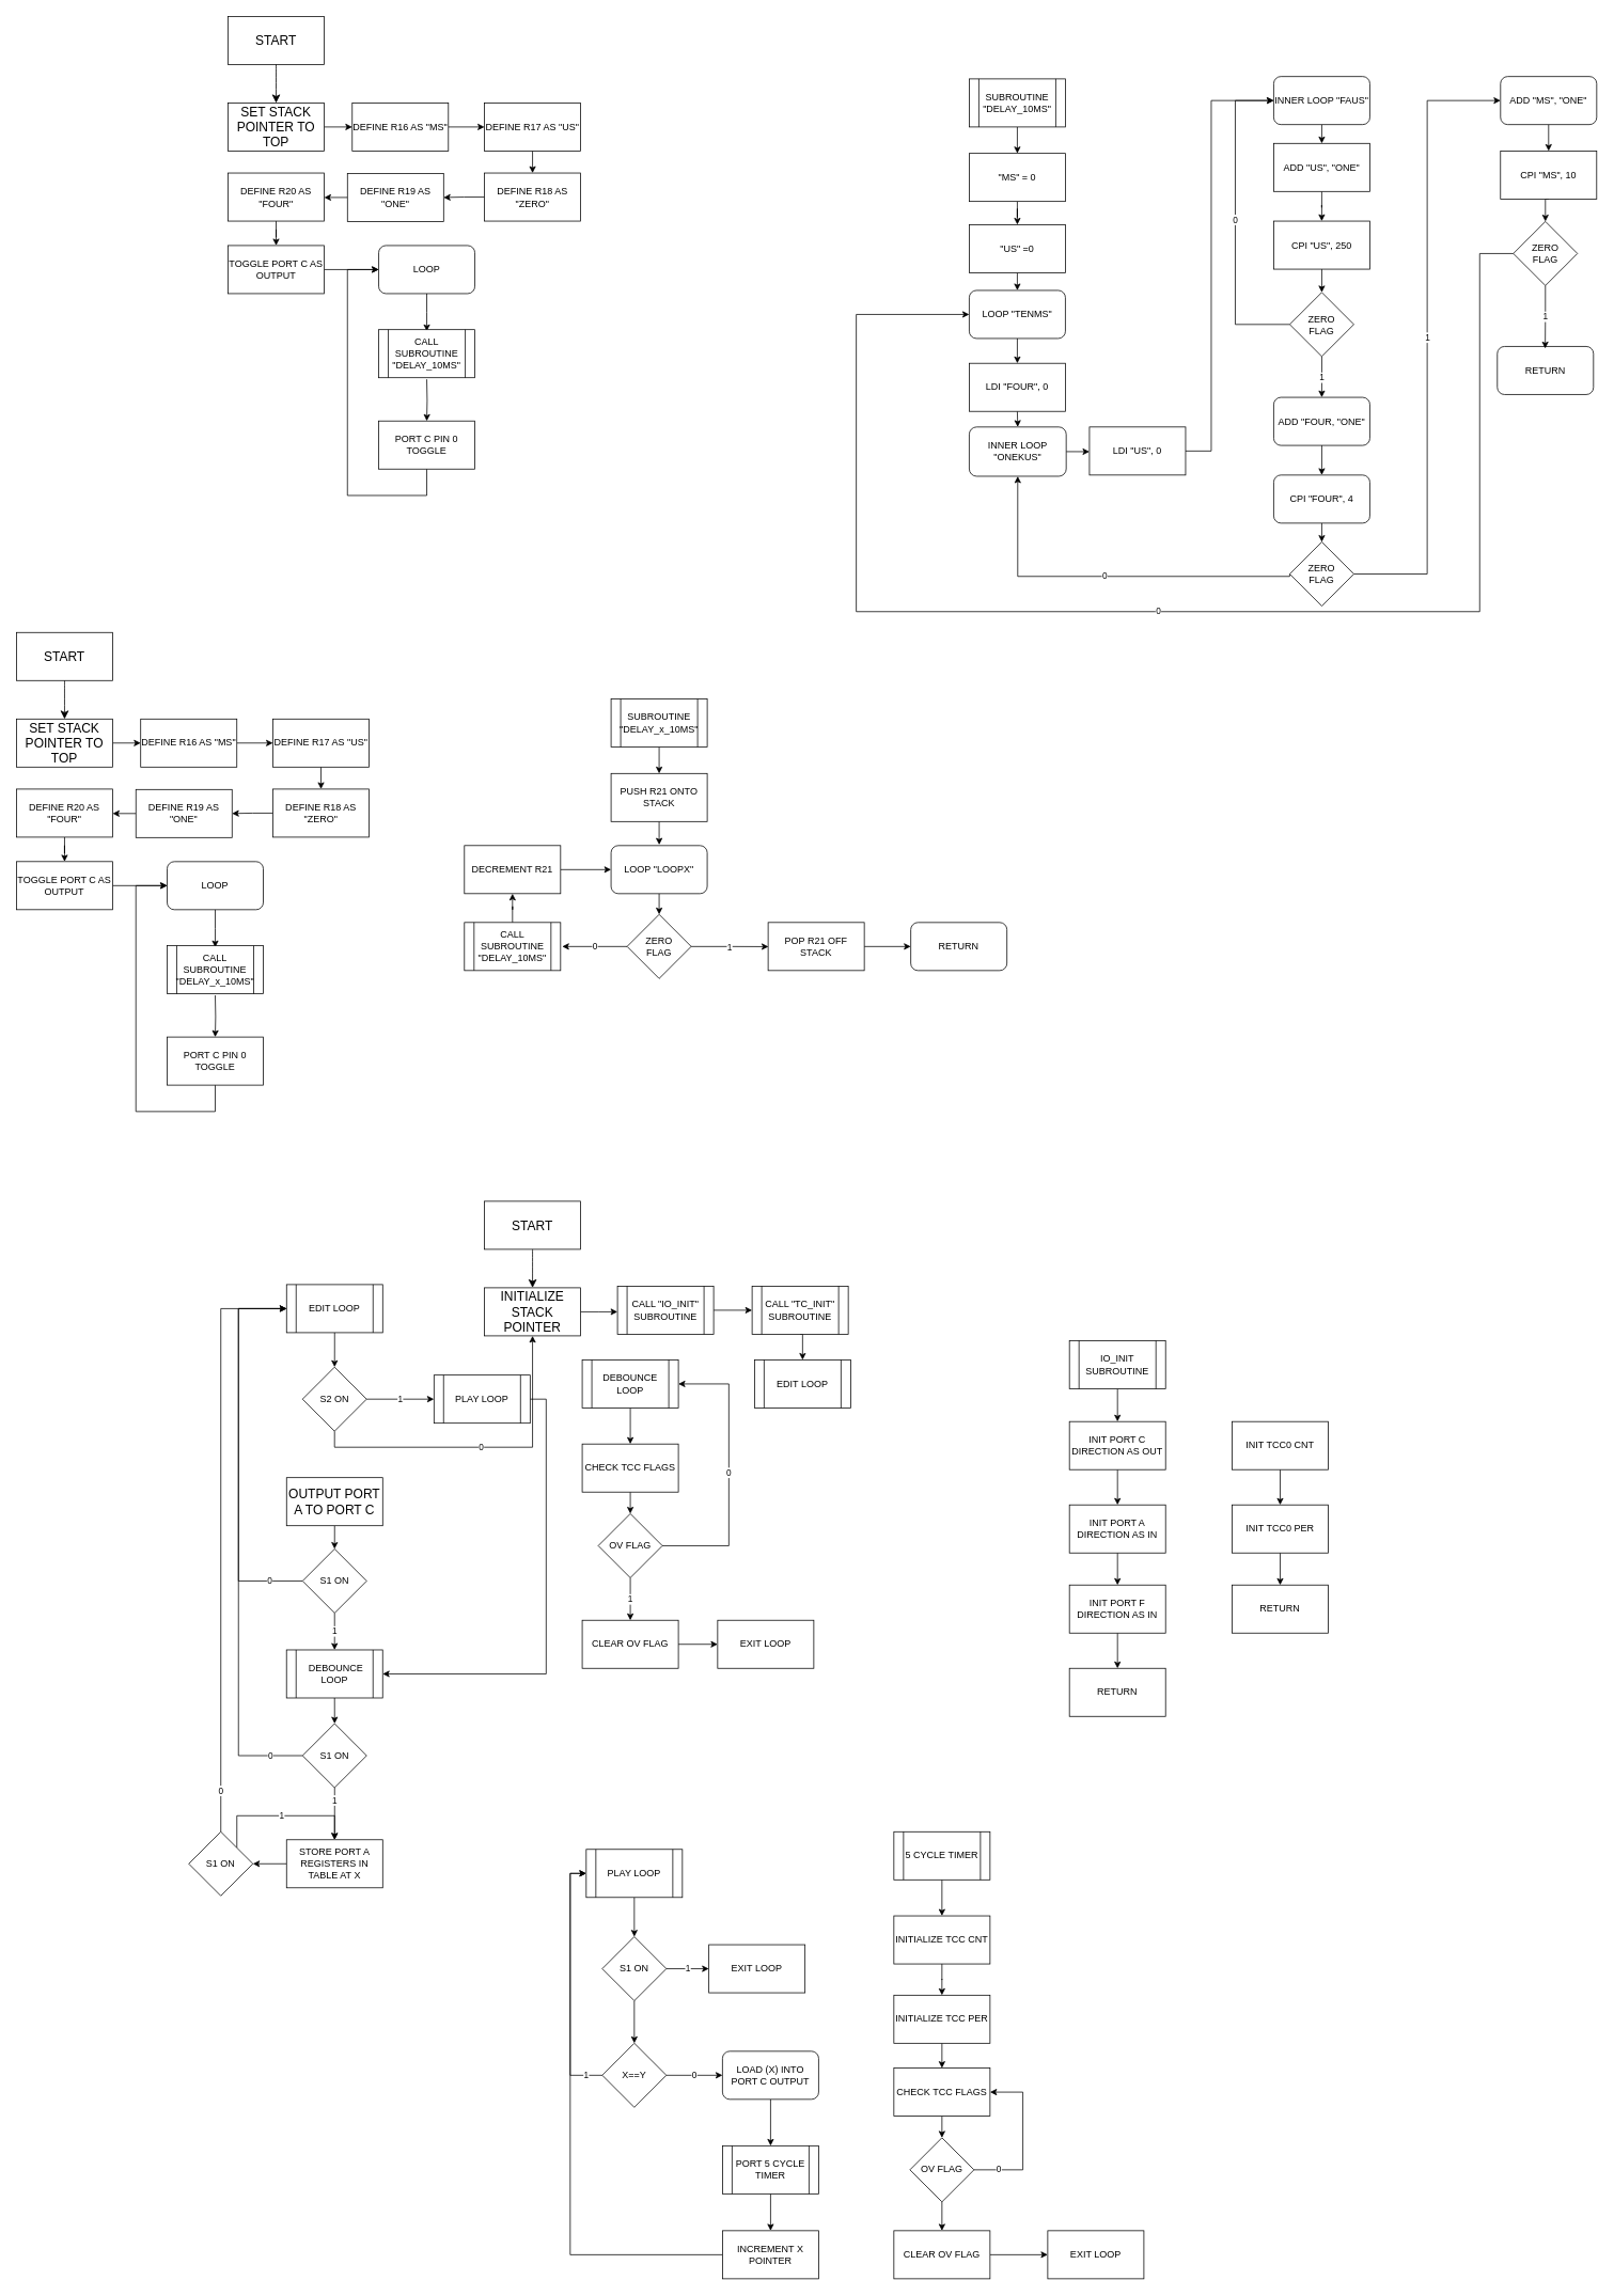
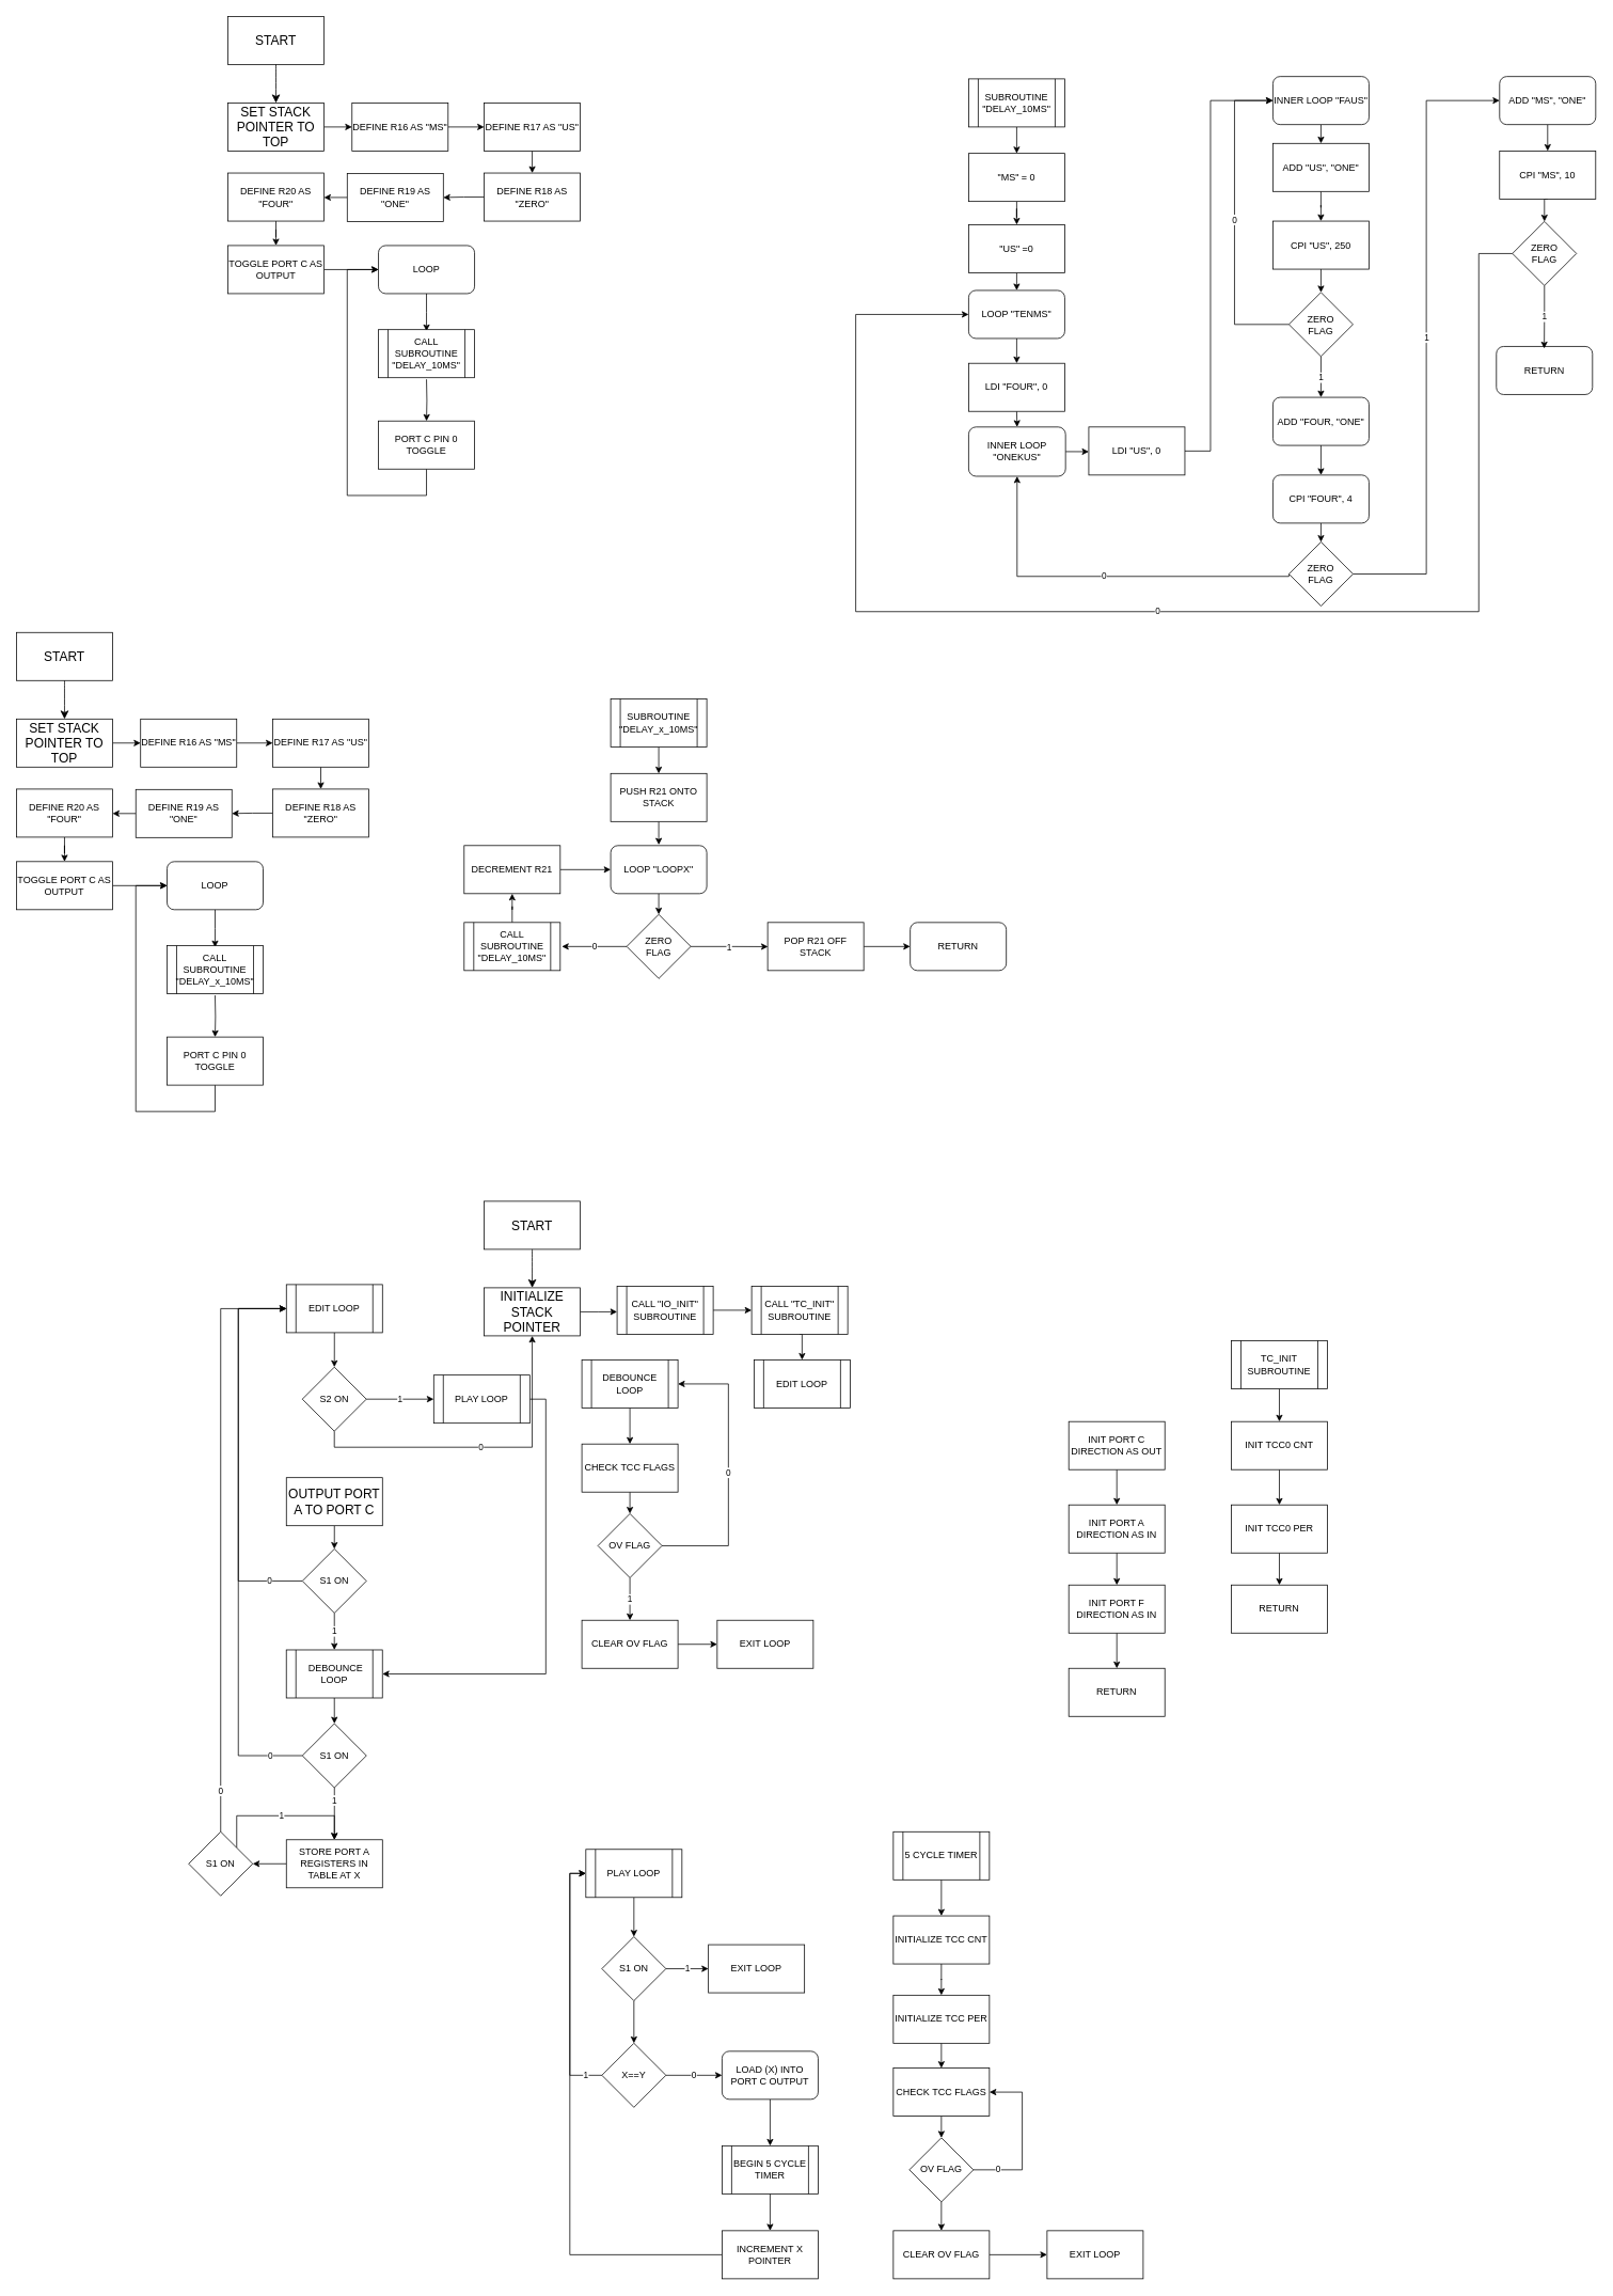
- <mxCell id="171" value="IO_INIT SUBROUTINE" style="shape=process;whiteSpace=wrap;html=1;backgroundOutline=1;" vertex="1" parent="1"><mxGeometry x="1334" y="1673" width="120" height="60" as="geometry" /></mxCell>
+ <mxCell id="179" value="TC_INIT SUBROUTINE" style="shape=process;whiteSpace=wrap;html=1;backgroundOutline=1;" vertex="1" parent="1"><mxGeometry x="1537" y="1673" width="120" height="60" as="geometry" /></mxCell>
- <mxCell id="170" style="edgeStyle=orthogonalEdgeStyle;rounded=0;orthogonalLoop=1;jettySize=auto;html=1;exitX=0.5;exitY=1;exitDx=0;exitDy=0;entryX=0.5;entryY=0;entryDx=0;entryDy=0;" edge="1" parent="1" source="171" target="173"><mxGeometry relative="1" as="geometry"><mxPoint x="1394" y="1762" as="targetPoint" /></mxGeometry></mxCell>
+ <mxCell id="178" style="edgeStyle=orthogonalEdgeStyle;rounded=0;orthogonalLoop=1;jettySize=auto;html=1;exitX=0.5;exitY=1;exitDx=0;exitDy=0;entryX=0.5;entryY=0;entryDx=0;entryDy=0;" edge="1" parent="1" source="179" target="181"><mxGeometry relative="1" as="geometry"><mxPoint x="1597" y="1762" as="targetPoint" /></mxGeometry></mxCell>
- <mxCell id="155" value="PORT 5 CYCLE TIMER" style="shape=process;whiteSpace=wrap;html=1;backgroundOutline=1;" vertex="1" parent="1"><mxGeometry x="901.06" y="2678" width="120" height="60" as="geometry" /></mxCell>
+ <mxCell id="155" value="BEGIN 5 CYCLE TIMER" style="shape=process;whiteSpace=wrap;html=1;backgroundOutline=1;" vertex="1" parent="1"><mxGeometry x="901.06" y="2678" width="120" height="60" as="geometry" /></mxCell>
